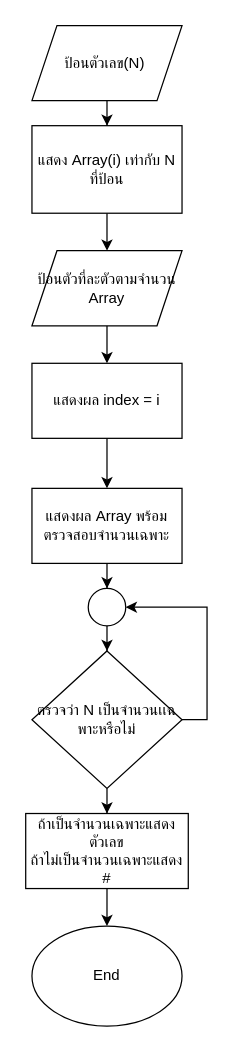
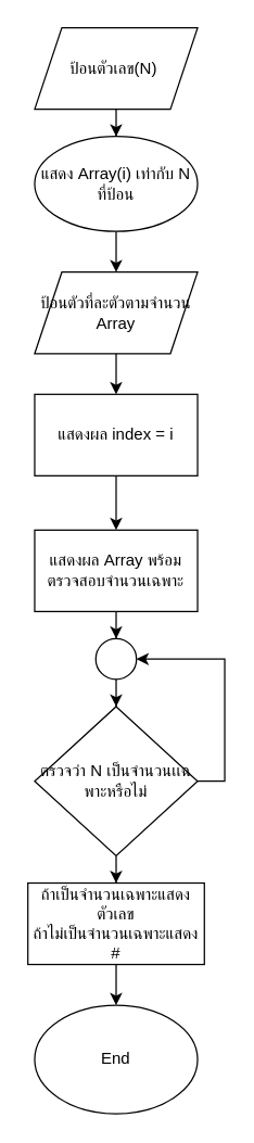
- <mxCell id="4" value="แสดง Array(i) เท่ากับ N ที่ป้อน" style="rounded=0;whiteSpace=wrap;html=1;" vertex="1" parent="1"><mxGeometry x="25" y="100" width="120" height="70" as="geometry" /></mxCell>
+ <mxCell id="4" value="แสดง Array(i) เท่ากับ N ที่ป้อน" style="ellipse;whiteSpace=wrap;html=1;" vertex="1" parent="1"><mxGeometry x="25" y="100" width="120" height="70" as="geometry" /></mxCell>
